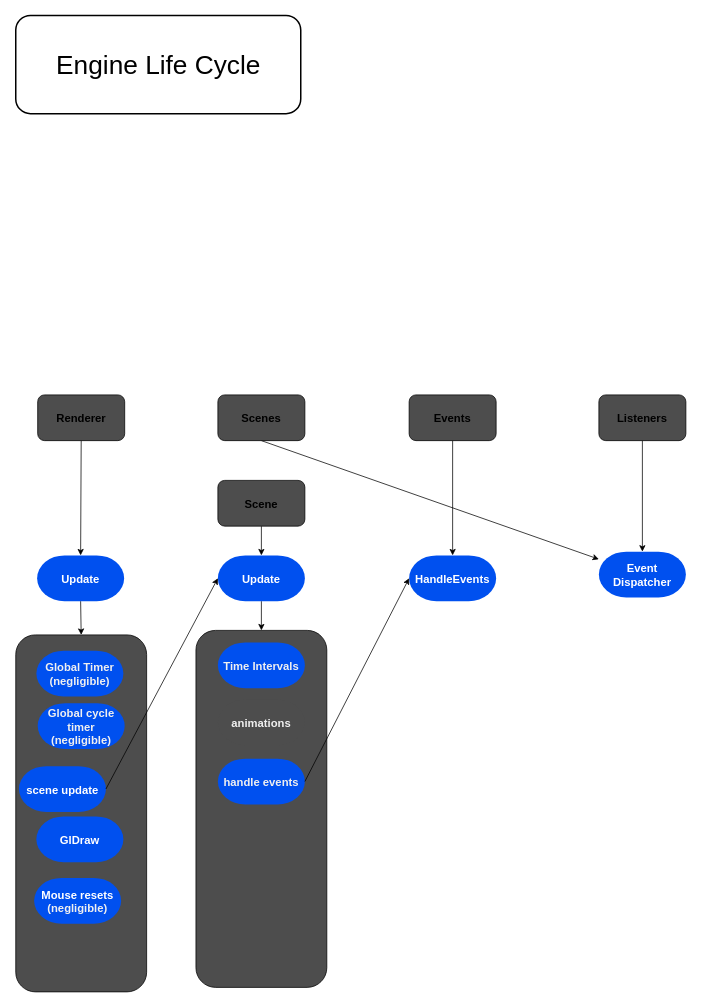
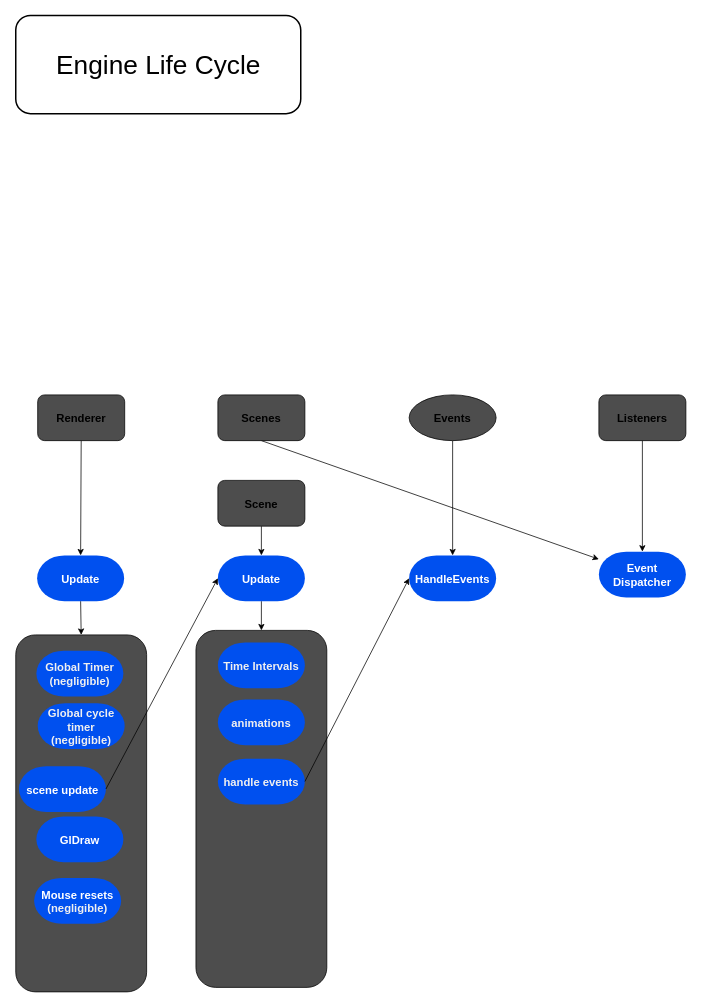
- <mxCell id="26" value="&lt;b&gt;Events&lt;/b&gt;" style="rounded=1;whiteSpace=wrap;html=1;fontSize=15;align=center;fillColor=#4D4D4D;" vertex="1" parent="1"><mxGeometry x="545" y="526" width="116" height="61" as="geometry" /></mxCell>
+ <mxCell id="26" value="&lt;b&gt;Events&lt;/b&gt;" style="ellipse;whiteSpace=wrap;html=1;fontSize=15;align=center;fillColor=#4D4D4D;" vertex="1" parent="1"><mxGeometry x="545" y="526" width="116" height="61" as="geometry" /></mxCell>
- <mxCell id="23" value="&lt;font color=&quot;#f0f0f0&quot;&gt;&lt;b&gt;animations&lt;/b&gt;&lt;/font&gt;" style="rounded=1;whiteSpace=wrap;html=1;fontSize=15;align=center;fillColor=#4d4d4d;arcSize=60;absoluteArcSize=0;fontColor=#ffffff;strokeColor=none;" vertex="1" parent="21"><mxGeometry x="29.25" y="92" width="116" height="61" as="geometry" /></mxCell>
+ <mxCell id="23" value="&lt;font color=&quot;#f0f0f0&quot;&gt;&lt;b&gt;animations&lt;/b&gt;&lt;/font&gt;" style="rounded=1;whiteSpace=wrap;html=1;fontSize=15;align=center;fillColor=#0050EF;arcSize=60;absoluteArcSize=0;fontColor=#ffffff;strokeColor=none;" vertex="1" parent="21"><mxGeometry x="29.25" y="92" width="116" height="61" as="geometry" /></mxCell>
